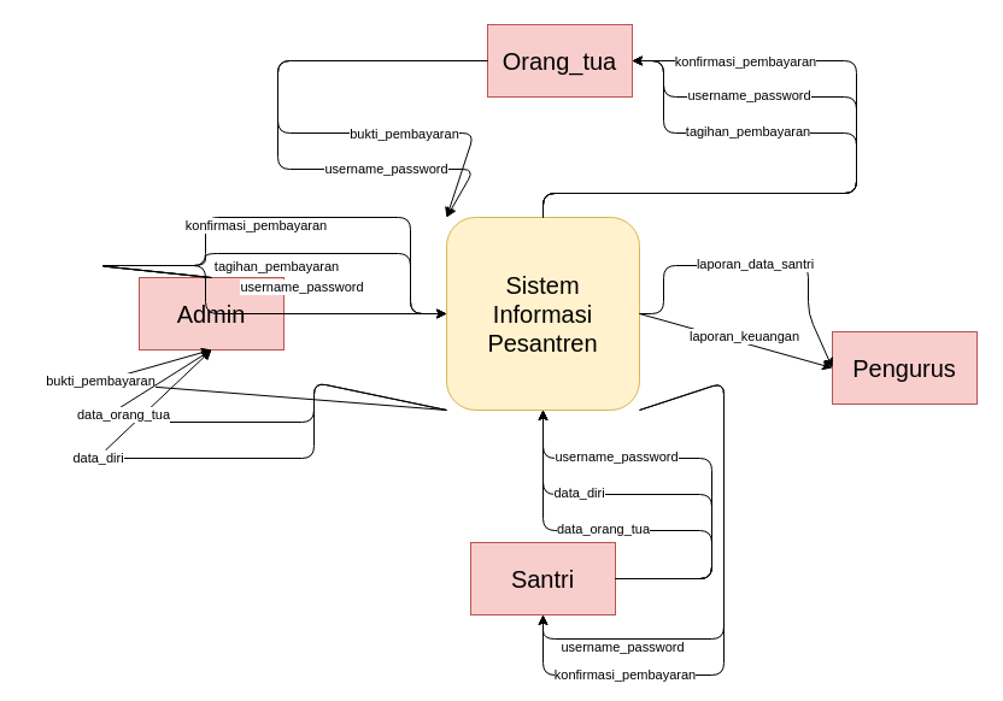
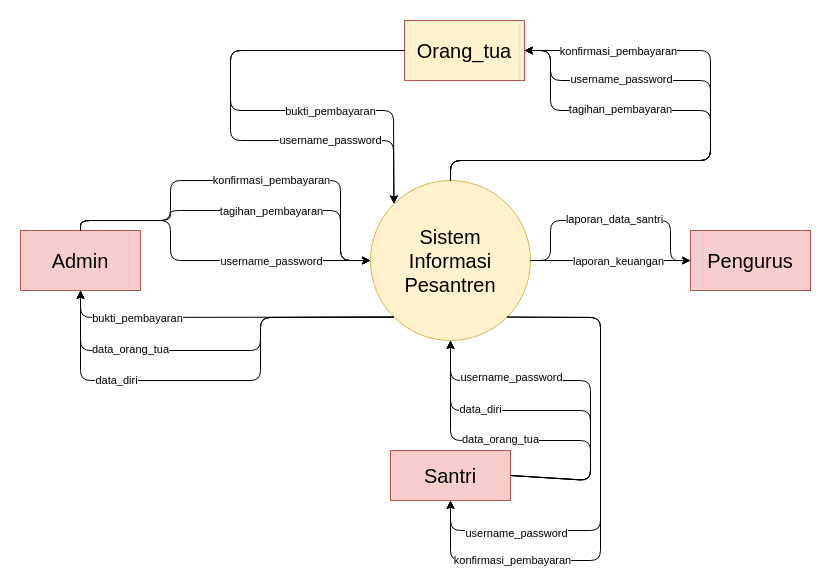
- <mxCell id="4" value="&lt;font style=&quot;font-size: 20px&quot;&gt;Orang_tua&lt;/font&gt;" style="rounded=0;whiteSpace=wrap;html=1;fillColor=#f8cecc;strokeColor=#b85450;" vertex="1" parent="1"><mxGeometry x="404" y="20" width="120" height="60" as="geometry" /></mxCell>
+ <mxCell id="4" value="&lt;font style=&quot;font-size: 20px&quot;&gt;Orang_tua&lt;/font&gt;" style="rounded=0;whiteSpace=wrap;html=1;fillColor=#fff2cc;strokeColor=#b85450;" vertex="1" parent="1"><mxGeometry x="404" y="20" width="120" height="60" as="geometry" /></mxCell>
- <mxCell id="6" value="&lt;font style=&quot;font-size: 20px&quot;&gt;Admin&lt;/font&gt;" style="rounded=0;whiteSpace=wrap;html=1;fillColor=#f8cecc;strokeColor=#b85450;" vertex="1" parent="1"><mxGeometry x="115" y="230" width="120" height="60" as="geometry" /></mxCell>
+ <mxCell id="6" value="&lt;font style=&quot;font-size: 20px&quot;&gt;Admin&lt;/font&gt;" style="rounded=0;whiteSpace=wrap;html=1;fillColor=#f8cecc;strokeColor=#b85450;" vertex="1" parent="1"><mxGeometry x="20" y="230" width="120" height="60" as="geometry" /></mxCell>
- <mxCell id="2" value="&lt;font style=&quot;font-size: 20px&quot;&gt;Sistem&lt;br&gt;Informasi&lt;br&gt;Pesantren&lt;/font&gt;" style="whiteSpace=wrap;html=1;aspect=fixed;fillColor=#fff2cc;strokeColor=#d6b656;rounded=1;" vertex="1" parent="1"><mxGeometry x="370" y="180" width="160" height="160" as="geometry" /></mxCell>
+ <mxCell id="2" value="&lt;font style=&quot;font-size: 20px&quot;&gt;Sistem&lt;br&gt;Informasi&lt;br&gt;Pesantren&lt;/font&gt;" style="ellipse;whiteSpace=wrap;html=1;aspect=fixed;fillColor=#fff2cc;strokeColor=#d6b656;" vertex="1" parent="1"><mxGeometry x="370" y="180" width="160" height="160" as="geometry" /></mxCell>
- <mxCell id="5" value="&lt;font style=&quot;font-size: 20px&quot;&gt;Pengurus&lt;/font&gt;" style="rounded=0;whiteSpace=wrap;html=1;fillColor=#f8cecc;strokeColor=#b85450;" vertex="1" parent="1"><mxGeometry x="690" y="275" width="120" height="60" as="geometry" /></mxCell>
+ <mxCell id="5" value="&lt;font style=&quot;font-size: 20px&quot;&gt;Pengurus&lt;/font&gt;" style="rounded=0;whiteSpace=wrap;html=1;fillColor=#f8cecc;strokeColor=#b85450;" vertex="1" parent="1"><mxGeometry x="690" y="230" width="120" height="60" as="geometry" /></mxCell>
- <mxCell id="3" value="&lt;font style=&quot;font-size: 20px&quot;&gt;Santri&lt;/font&gt;" style="rounded=0;whiteSpace=wrap;html=1;fillColor=#f8cecc;strokeColor=#b85450;" vertex="1" parent="1"><mxGeometry x="390" y="450" width="120" height="60" as="geometry" /></mxCell>
+ <mxCell id="3" value="&lt;font style=&quot;font-size: 20px&quot;&gt;Santri&lt;/font&gt;" style="rounded=0;whiteSpace=wrap;html=1;fillColor=#f8cecc;strokeColor=#b85450;" vertex="1" parent="1"><mxGeometry x="390" y="450" width="120" height="50" as="geometry" /></mxCell>
